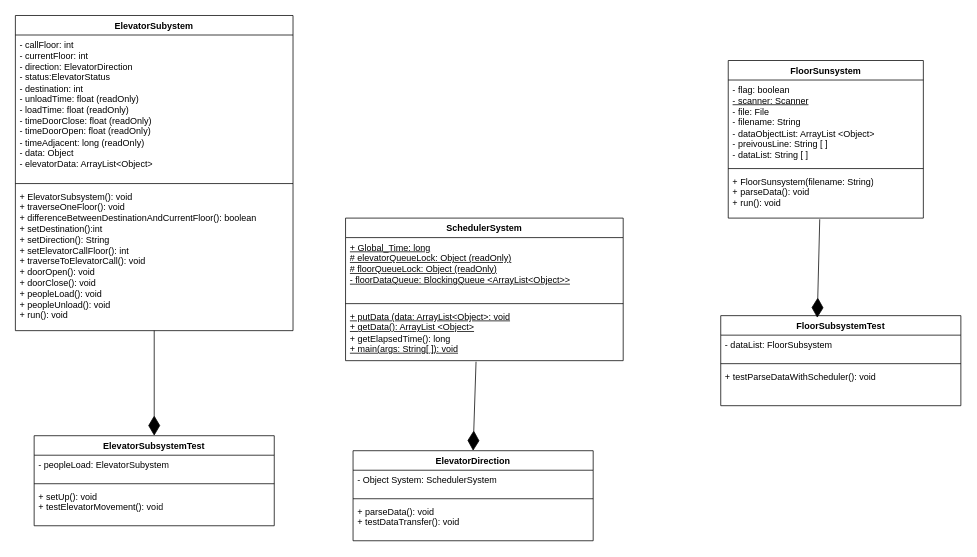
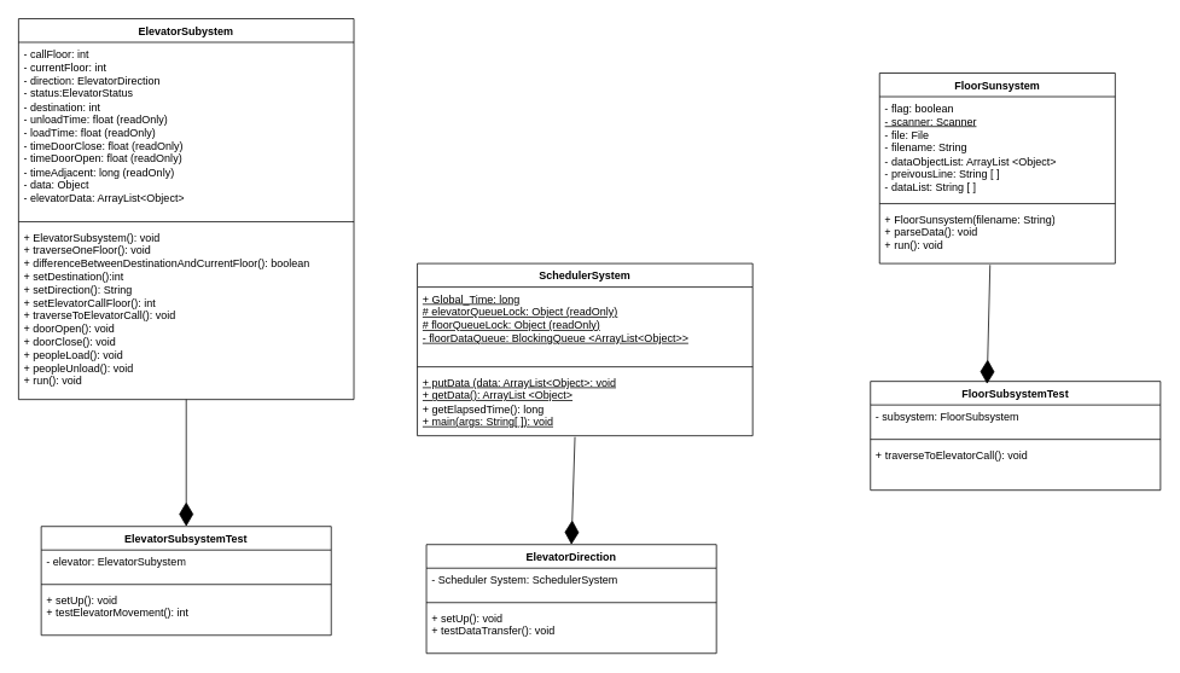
- <mxCell id="20" value="- dataList: FloorSubsystem" style="text;strokeColor=none;fillColor=none;align=left;verticalAlign=top;spacingLeft=4;spacingRight=4;overflow=hidden;rotatable=0;points=[[0,0.5],[1,0.5]];portConstraint=eastwest;whiteSpace=wrap;html=1;" vertex="1" parent="19"><mxGeometry y="26" width="320" height="34" as="geometry" /></mxCell>
+ <mxCell id="20" value="- subsystem: FloorSubsystem" style="text;strokeColor=none;fillColor=none;align=left;verticalAlign=top;spacingLeft=4;spacingRight=4;overflow=hidden;rotatable=0;points=[[0,0.5],[1,0.5]];portConstraint=eastwest;whiteSpace=wrap;html=1;" vertex="1" parent="19"><mxGeometry y="26" width="320" height="34" as="geometry" /></mxCell>
- <mxCell id="22" value="+ testParseDataWithScheduler(): void" style="text;strokeColor=none;fillColor=none;align=left;verticalAlign=top;spacingLeft=4;spacingRight=4;overflow=hidden;rotatable=0;points=[[0,0.5],[1,0.5]];portConstraint=eastwest;whiteSpace=wrap;html=1;" vertex="1" parent="19"><mxGeometry y="68" width="320" height="52" as="geometry" /></mxCell>
+ <mxCell id="22" value="+ traverseToElevatorCall(): void" style="text;strokeColor=none;fillColor=none;align=left;verticalAlign=top;spacingLeft=4;spacingRight=4;overflow=hidden;rotatable=0;points=[[0,0.5],[1,0.5]];portConstraint=eastwest;whiteSpace=wrap;html=1;" vertex="1" parent="19"><mxGeometry y="68" width="320" height="52" as="geometry" /></mxCell>
- <mxCell id="24" value="- peopleLoad: ElevatorSubystem" style="text;strokeColor=none;fillColor=none;align=left;verticalAlign=top;spacingLeft=4;spacingRight=4;overflow=hidden;rotatable=0;points=[[0,0.5],[1,0.5]];portConstraint=eastwest;whiteSpace=wrap;html=1;" vertex="1" parent="23"><mxGeometry y="26" width="320" height="34" as="geometry" /></mxCell>
+ <mxCell id="24" value="- elevator: ElevatorSubystem" style="text;strokeColor=none;fillColor=none;align=left;verticalAlign=top;spacingLeft=4;spacingRight=4;overflow=hidden;rotatable=0;points=[[0,0.5],[1,0.5]];portConstraint=eastwest;whiteSpace=wrap;html=1;" vertex="1" parent="23"><mxGeometry y="26" width="320" height="34" as="geometry" /></mxCell>
- <mxCell id="15" value="- Object System: SchedulerSystem" style="text;strokeColor=none;fillColor=none;align=left;verticalAlign=top;spacingLeft=4;spacingRight=4;overflow=hidden;rotatable=0;points=[[0,0.5],[1,0.5]];portConstraint=eastwest;whiteSpace=wrap;html=1;" vertex="1" parent="14"><mxGeometry y="26" width="320" height="34" as="geometry" /></mxCell>
+ <mxCell id="15" value="- Scheduler System: SchedulerSystem" style="text;strokeColor=none;fillColor=none;align=left;verticalAlign=top;spacingLeft=4;spacingRight=4;overflow=hidden;rotatable=0;points=[[0,0.5],[1,0.5]];portConstraint=eastwest;whiteSpace=wrap;html=1;" vertex="1" parent="14"><mxGeometry y="26" width="320" height="34" as="geometry" /></mxCell>
- <mxCell id="26" value="+ setUp(): void&lt;br&gt;+ testElevatorMovement(): void" style="text;strokeColor=none;fillColor=none;align=left;verticalAlign=top;spacingLeft=4;spacingRight=4;overflow=hidden;rotatable=0;points=[[0,0.5],[1,0.5]];portConstraint=eastwest;whiteSpace=wrap;html=1;" vertex="1" parent="23"><mxGeometry y="68" width="320" height="52" as="geometry" /></mxCell>
+ <mxCell id="26" value="+ setUp(): void&lt;br&gt;+ testElevatorMovement(): int" style="text;strokeColor=none;fillColor=none;align=left;verticalAlign=top;spacingLeft=4;spacingRight=4;overflow=hidden;rotatable=0;points=[[0,0.5],[1,0.5]];portConstraint=eastwest;whiteSpace=wrap;html=1;" vertex="1" parent="23"><mxGeometry y="68" width="320" height="52" as="geometry" /></mxCell>
- <mxCell id="17" value="+ parseData(): void&lt;br&gt;+ testDataTransfer(): void" style="text;strokeColor=none;fillColor=none;align=left;verticalAlign=top;spacingLeft=4;spacingRight=4;overflow=hidden;rotatable=0;points=[[0,0.5],[1,0.5]];portConstraint=eastwest;whiteSpace=wrap;html=1;" vertex="1" parent="14"><mxGeometry y="68" width="320" height="52" as="geometry" /></mxCell>
+ <mxCell id="17" value="+ setUp(): void&lt;br&gt;+ testDataTransfer(): void" style="text;strokeColor=none;fillColor=none;align=left;verticalAlign=top;spacingLeft=4;spacingRight=4;overflow=hidden;rotatable=0;points=[[0,0.5],[1,0.5]];portConstraint=eastwest;whiteSpace=wrap;html=1;" vertex="1" parent="14"><mxGeometry y="68" width="320" height="52" as="geometry" /></mxCell>
